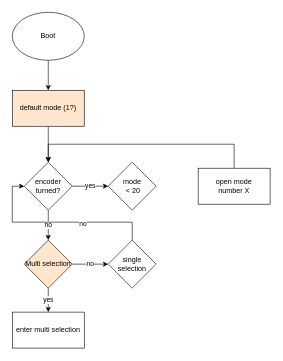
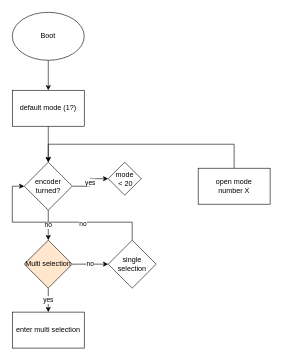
- <mxCell id="5" value="default mode (1?)" style="rounded=0;whiteSpace=wrap;html=1;fillColor=#ffe6cc;" vertex="1" parent="1"><mxGeometry x="20" y="150" width="120" height="60" as="geometry" /></mxCell>
+ <mxCell id="5" value="default mode (1?)" style="rounded=0;whiteSpace=wrap;html=1;" vertex="1" parent="1"><mxGeometry x="20" y="150" width="120" height="60" as="geometry" /></mxCell>
- <mxCell id="9" value="mode&lt;br&gt;&amp;nbsp;&amp;lt; 20" style="rhombus;whiteSpace=wrap;html=1;" vertex="1" parent="1"><mxGeometry x="180" y="270" width="80" height="80" as="geometry" /></mxCell>
+ <mxCell id="9" value="mode&lt;br&gt;&amp;nbsp;&amp;lt; 20" style="rhombus;whiteSpace=wrap;html=1;" vertex="1" parent="1"><mxGeometry x="180" y="270" width="55" height="55" as="geometry" /></mxCell>
